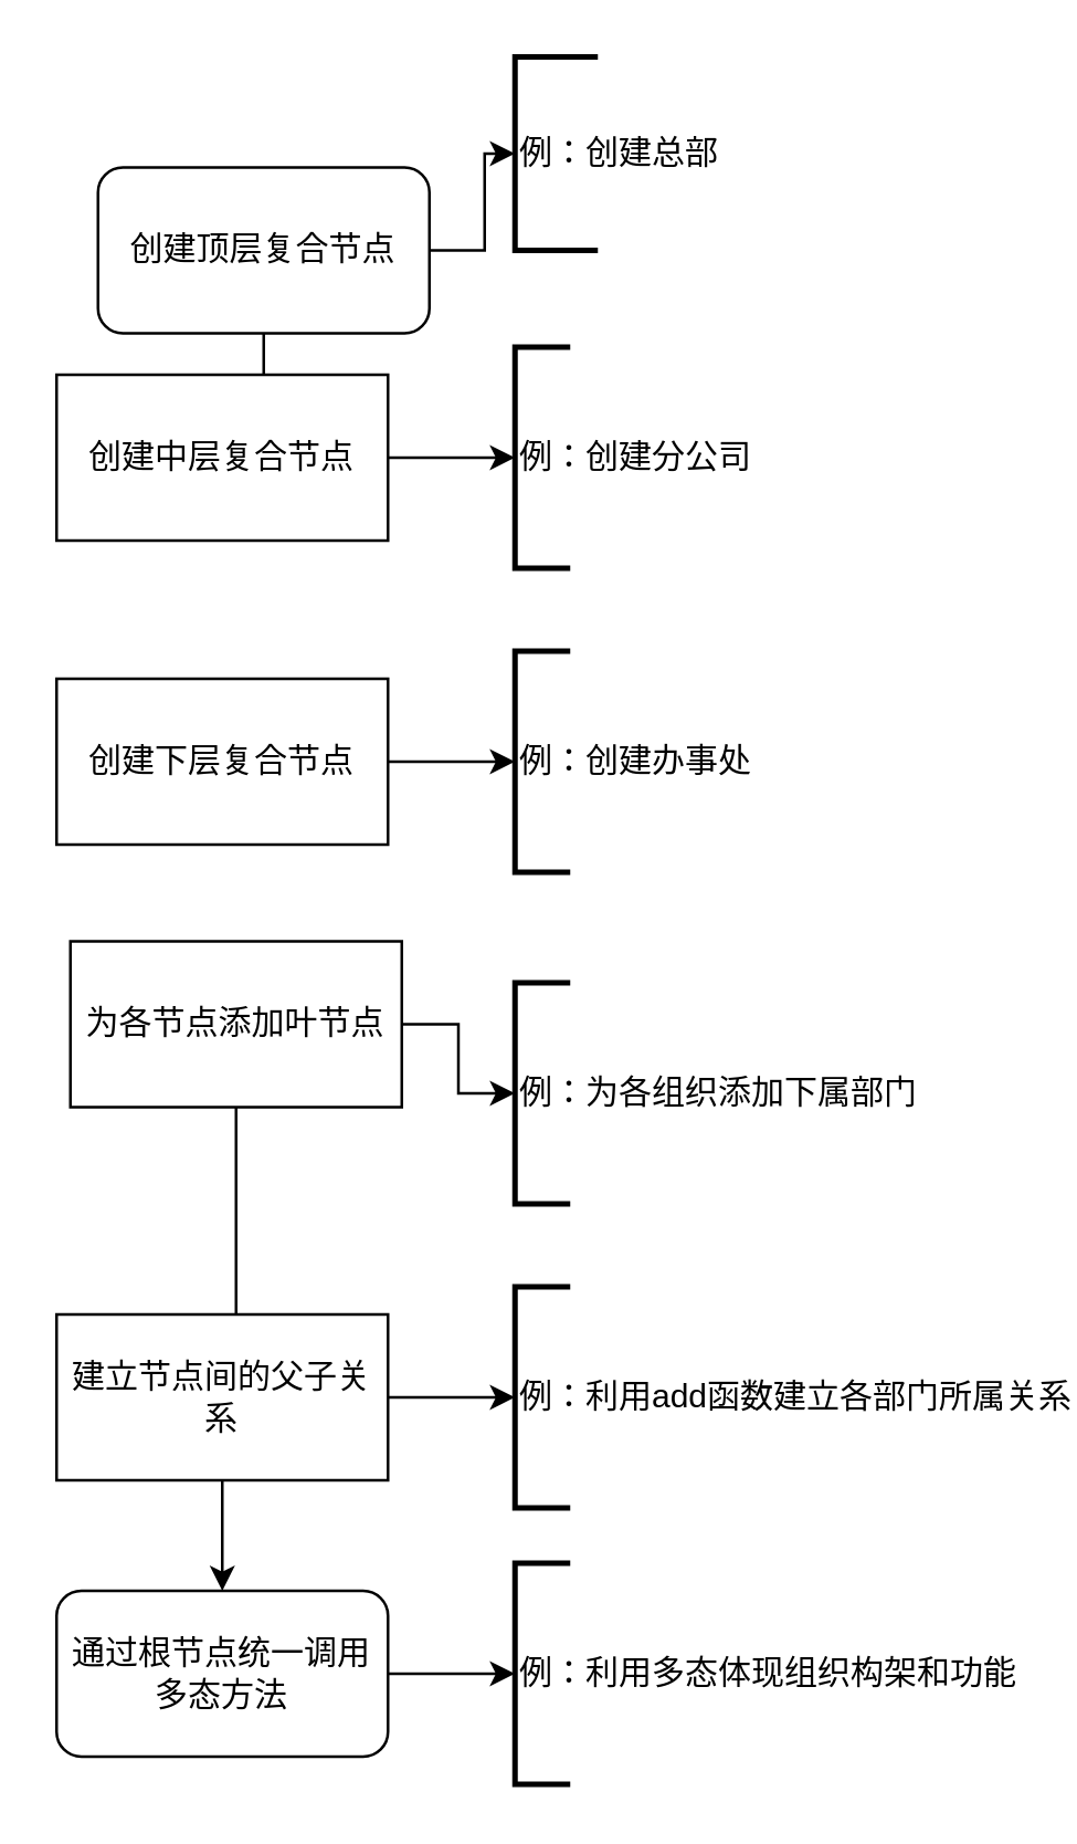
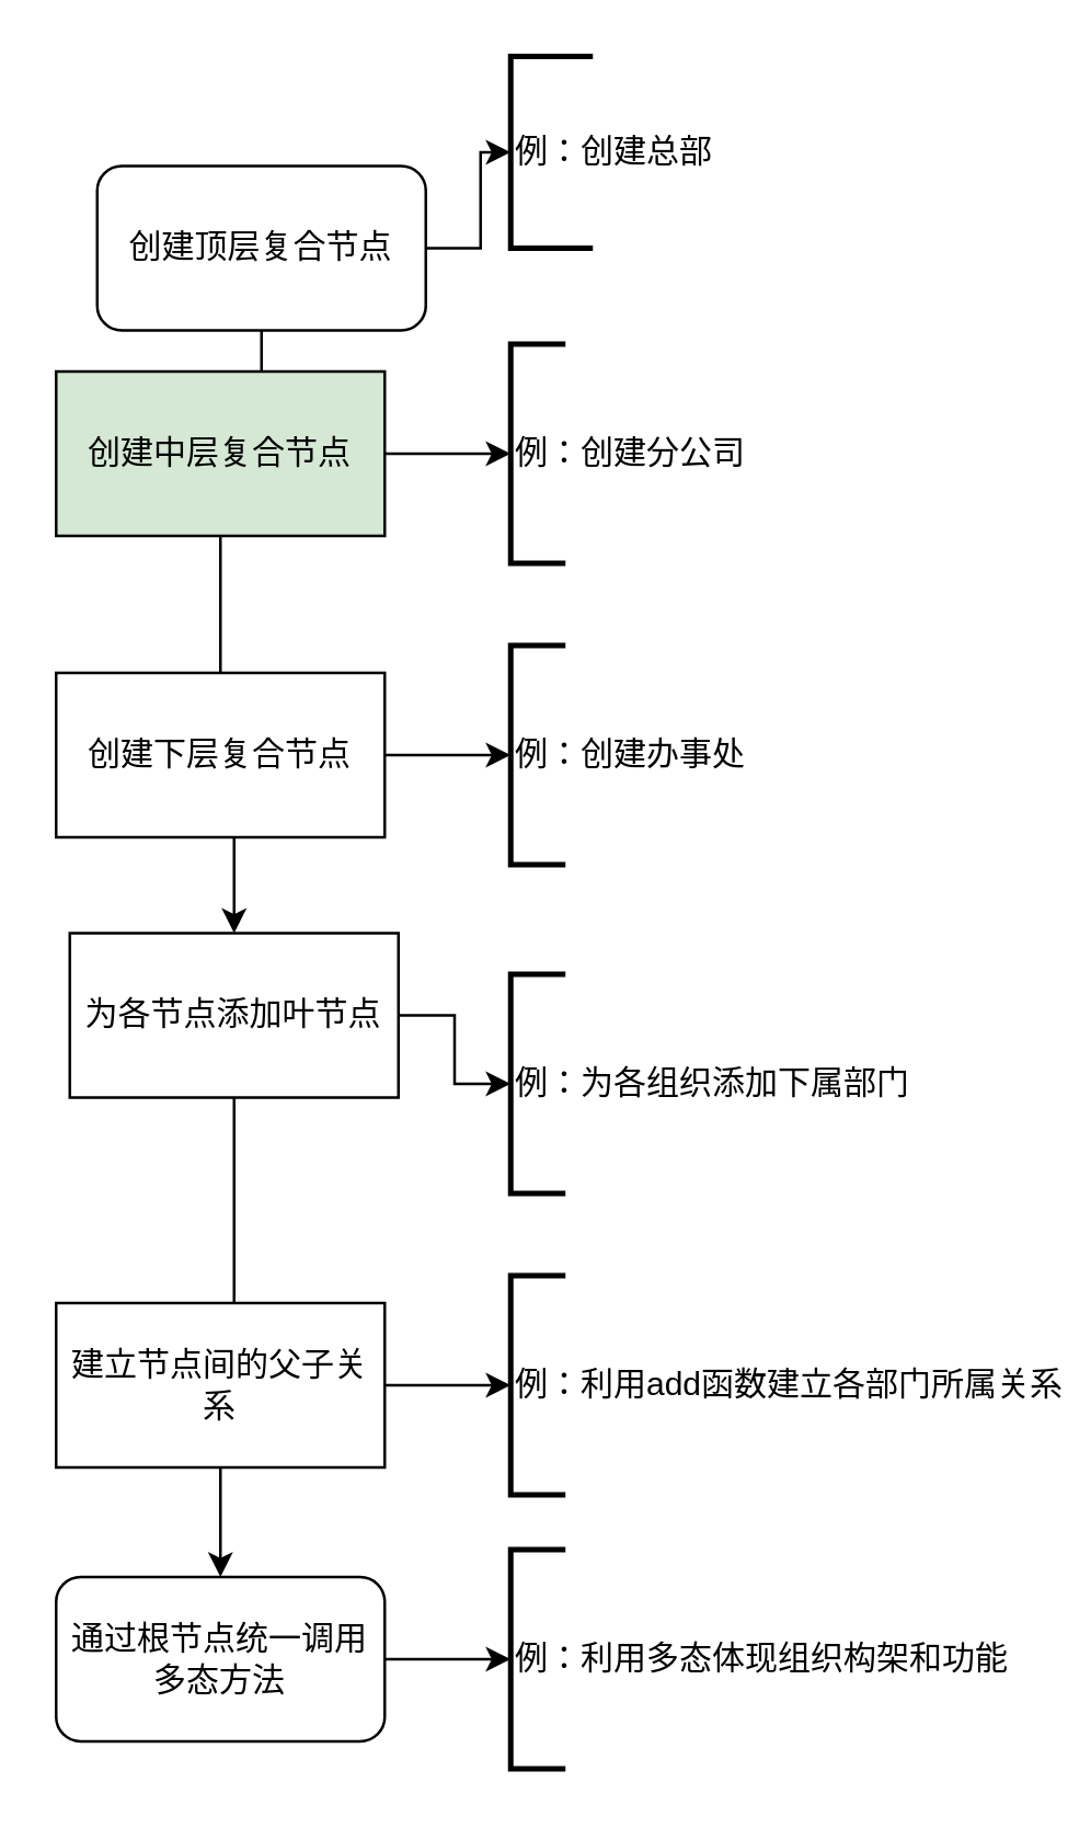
- <mxCell id="7" value="创建中层复合节点" style="rounded=0;whiteSpace=wrap;html=1;" vertex="1" parent="1"><mxGeometry x="20" y="135" width="120" height="60" as="geometry" /></mxCell>
+ <mxCell id="7" value="创建中层复合节点" style="rounded=0;whiteSpace=wrap;html=1;fillColor=#d5e8d4;" vertex="1" parent="1"><mxGeometry x="20" y="135" width="120" height="60" as="geometry" /></mxCell>
+ <mxCell id="5" value="" style="edgeStyle=orthogonalEdgeStyle;rounded=0;orthogonalLoop=1;jettySize=auto;html=1;" edge="1" parent="1" source="7" target="12"><mxGeometry relative="1" as="geometry" /></mxCell>
